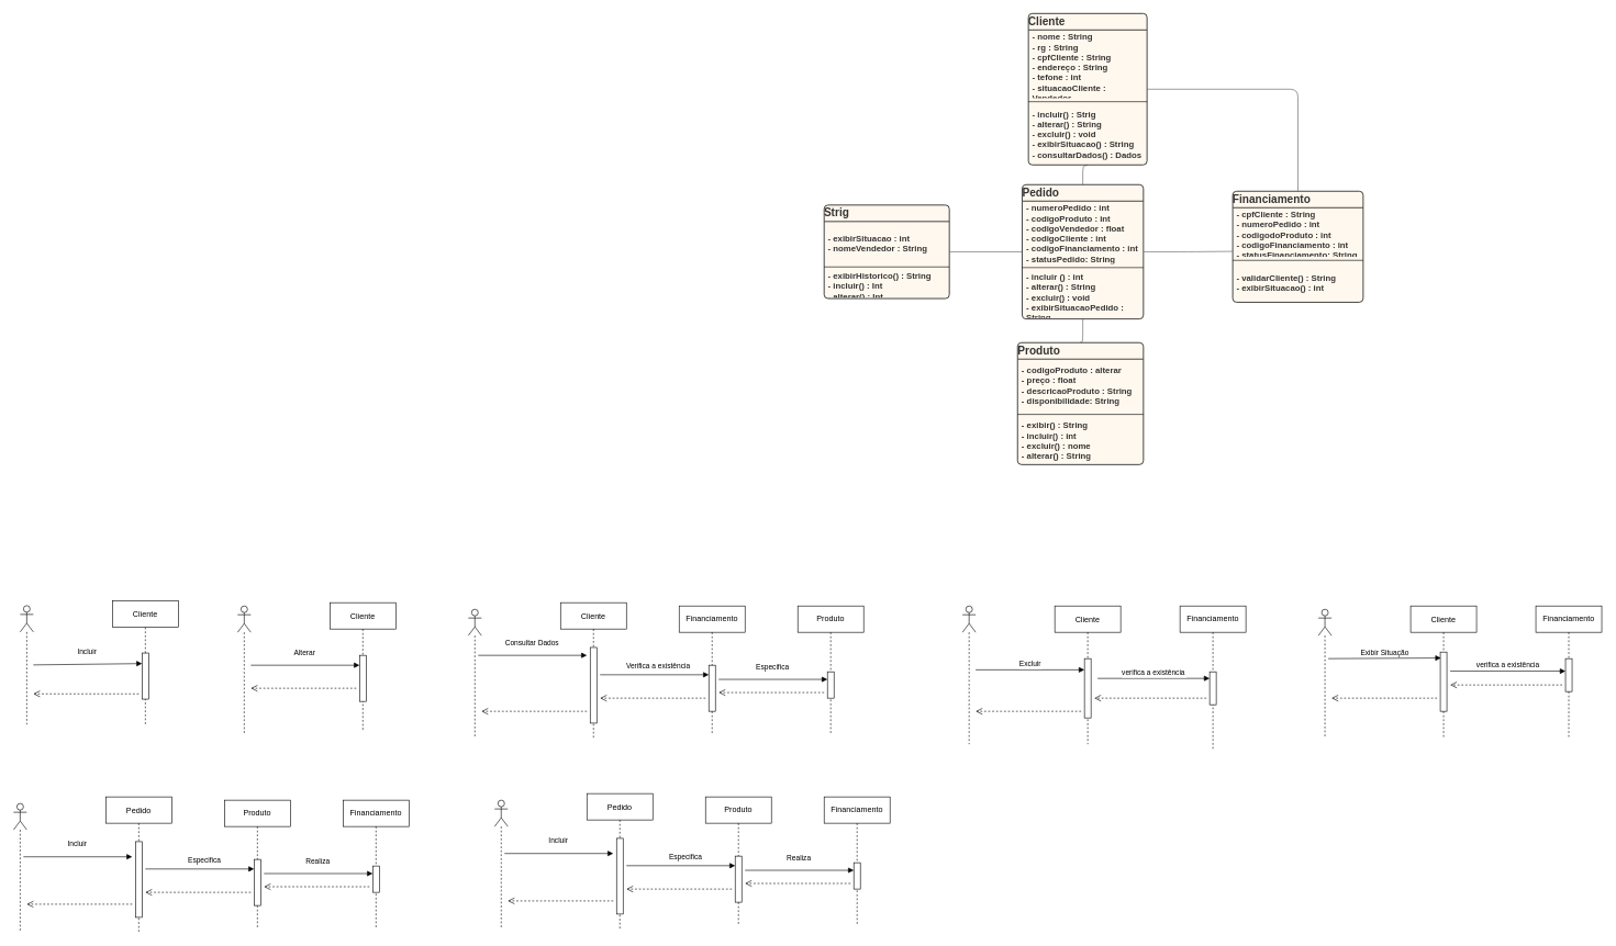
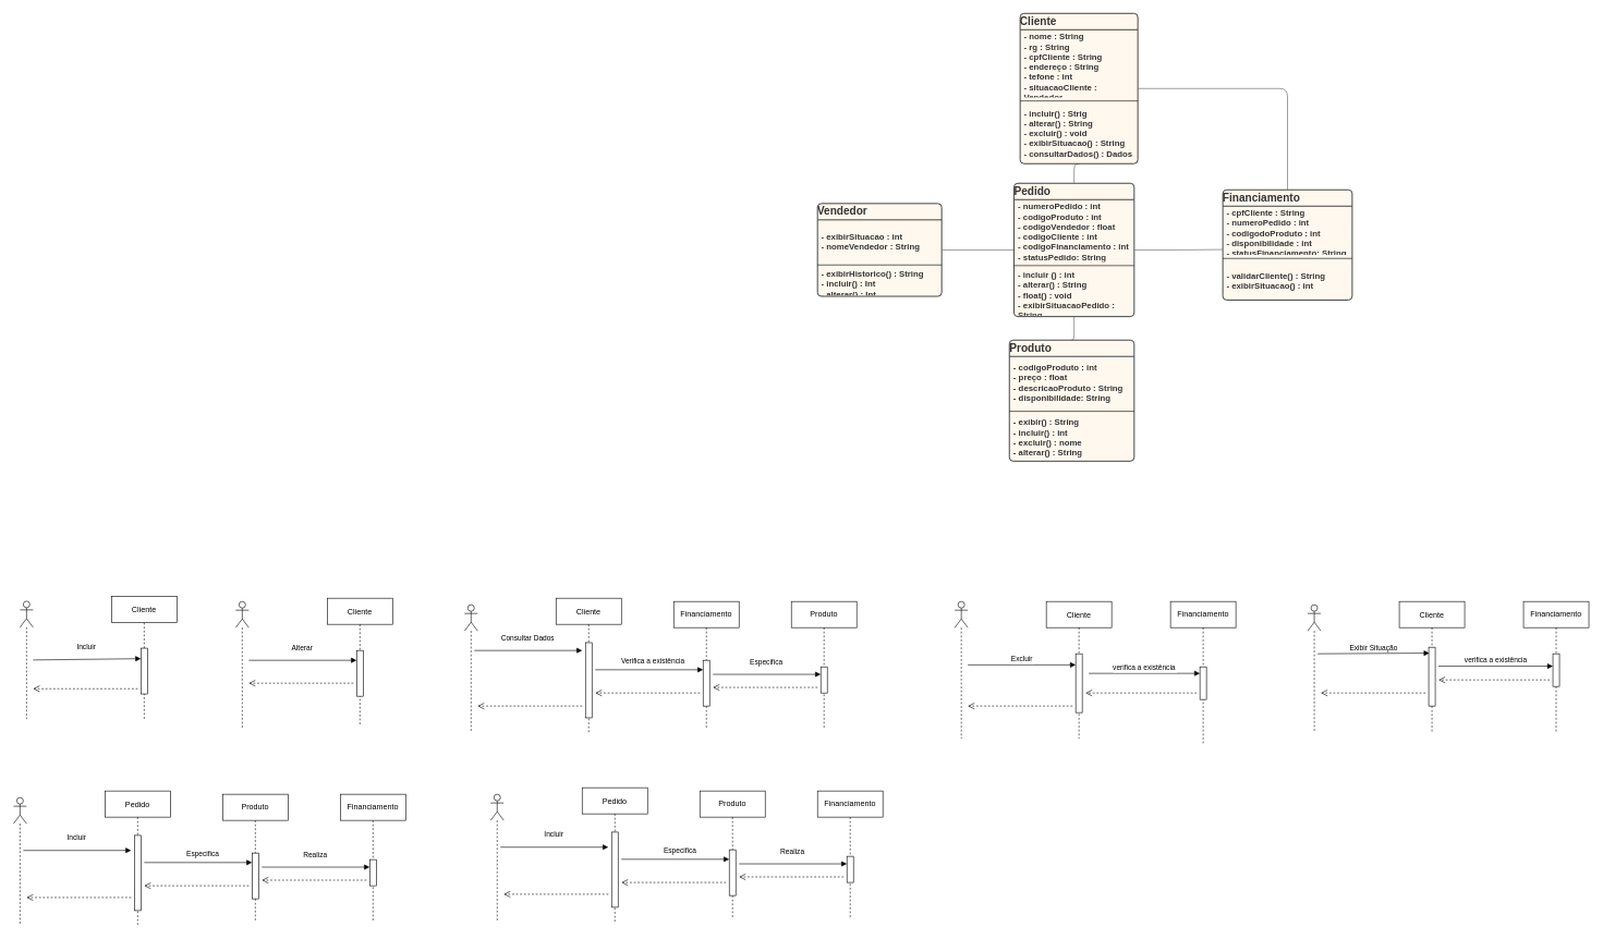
- <mxCell id="29" value="Strig" style="html=1;overflow=block;blockSpacing=1;whiteSpace=wrap;swimlane;childLayout=stackLayout;horizontal=1;horizontalStack=0;resizeParent=1;resizeParentMax=0;resizeLast=0;collapsible=0;fontStyle=0;marginBottom=0;swimlaneFillColor=#ffdba9;startSize=25;whiteSpace=wrap;fontSize=16.8;fontColor=#333333;fontStyle=1;align=center;whiteSpace=wrap;align=left;spacing=0;strokeColor=#333333;strokeOpacity=100;fillOpacity=20;rounded=1;absoluteArcSize=1;arcSize=12;fillColor=#ffdba9;strokeWidth=1.5;" parent="1" vertex="1"><mxGeometry x="1250" y="311" width="190" height="142" as="geometry" /></mxCell>
+ <mxCell id="29" value="Vendedor" style="html=1;overflow=block;blockSpacing=1;whiteSpace=wrap;swimlane;childLayout=stackLayout;horizontal=1;horizontalStack=0;resizeParent=1;resizeParentMax=0;resizeLast=0;collapsible=0;fontStyle=0;marginBottom=0;swimlaneFillColor=#ffdba9;startSize=25;whiteSpace=wrap;fontSize=16.8;fontColor=#333333;fontStyle=1;align=center;whiteSpace=wrap;align=left;spacing=0;strokeColor=#333333;strokeOpacity=100;fillOpacity=20;rounded=1;absoluteArcSize=1;arcSize=12;fillColor=#ffdba9;strokeWidth=1.5;" parent="1" vertex="1"><mxGeometry x="1250" y="311" width="190" height="142" as="geometry" /></mxCell>
- <mxCell id="34" value="- cpfCliente : String&#10;- numeroPedido : int&#10;- codigodoProduto :  int&#10;- codigoFinanciamento : int&#10;- statusFinanciamento: String" style="part=1;html=1;whiteSpace=wrap;resizeHeight=0;strokeColor=none;fillColor=none;align=left;verticalAlign=middle;spacingLeft=4;spacingRight=4;overflow=hidden;rotatable=0;points=[[0,0.5],[1,0.5]];portConstraint=eastwest;swimlaneFillColor=#ffdba9;strokeOpacity=100;fillOpacity=20;whiteSpace=wrap;fontSize=13;fontColor=#333333;fontStyle=1;" parent="33" vertex="1"><mxGeometry y="25" width="198" height="76" as="geometry" /></mxCell>
+ <mxCell id="34" value="- cpfCliente : String&#10;- numeroPedido : int&#10;- codigodoProduto :  int&#10;- disponibilidade : int&#10;- statusFinanciamento: String" style="part=1;html=1;whiteSpace=wrap;resizeHeight=0;strokeColor=none;fillColor=none;align=left;verticalAlign=middle;spacingLeft=4;spacingRight=4;overflow=hidden;rotatable=0;points=[[0,0.5],[1,0.5]];portConstraint=eastwest;swimlaneFillColor=#ffdba9;strokeOpacity=100;fillOpacity=20;whiteSpace=wrap;fontSize=13;fontColor=#333333;fontStyle=1;" parent="33" vertex="1"><mxGeometry y="25" width="198" height="76" as="geometry" /></mxCell>
- <mxCell id="52" value="- incluir () : int&#10;- alterar() :  String&#10;- excluir() :  void&#10;- exibirSituacaoPedido :  String" style="part=1;html=1;whiteSpace=wrap;resizeHeight=0;strokeColor=none;fillColor=none;align=left;verticalAlign=middle;spacingLeft=4;spacingRight=4;overflow=hidden;rotatable=0;points=[[0,0.5],[1,0.5]];portConstraint=eastwest;swimlaneFillColor=#ffdba9;strokeOpacity=100;fillOpacity=20;whiteSpace=wrap;fontSize=13;fontColor=#333333;fontStyle=1;" parent="49" vertex="1"><mxGeometry y="130" width="184" height="74" as="geometry" /></mxCell>
+ <mxCell id="52" value="- incluir () : int&#10;- alterar() :  String&#10;- float() :  void&#10;- exibirSituacaoPedido :  String" style="part=1;html=1;whiteSpace=wrap;resizeHeight=0;strokeColor=none;fillColor=none;align=left;verticalAlign=middle;spacingLeft=4;spacingRight=4;overflow=hidden;rotatable=0;points=[[0,0.5],[1,0.5]];portConstraint=eastwest;swimlaneFillColor=#ffdba9;strokeOpacity=100;fillOpacity=20;whiteSpace=wrap;fontSize=13;fontColor=#333333;fontStyle=1;" parent="49" vertex="1"><mxGeometry y="130" width="184" height="74" as="geometry" /></mxCell>
- <mxCell id="42" value="- codigoProduto :  alterar&#10;- preço :  float&#10;- descricaoProduto : String&#10;- disponibilidade: String" style="part=1;html=1;whiteSpace=wrap;resizeHeight=0;strokeColor=none;fillColor=none;align=left;verticalAlign=middle;spacingLeft=4;spacingRight=4;overflow=hidden;rotatable=0;points=[[0,0.5],[1,0.5]];portConstraint=eastwest;swimlaneFillColor=#ffdba9;strokeOpacity=100;fillOpacity=20;whiteSpace=wrap;fontSize=13;fontColor=#333333;fontStyle=1;" parent="41" vertex="1"><mxGeometry y="25" width="191" height="80" as="geometry" /></mxCell>
+ <mxCell id="42" value="- codigoProduto :  int&#10;- preço :  float&#10;- descricaoProduto : String&#10;- disponibilidade: String" style="part=1;html=1;whiteSpace=wrap;resizeHeight=0;strokeColor=none;fillColor=none;align=left;verticalAlign=middle;spacingLeft=4;spacingRight=4;overflow=hidden;rotatable=0;points=[[0,0.5],[1,0.5]];portConstraint=eastwest;swimlaneFillColor=#ffdba9;strokeOpacity=100;fillOpacity=20;whiteSpace=wrap;fontSize=13;fontColor=#333333;fontStyle=1;" parent="41" vertex="1"><mxGeometry y="25" width="191" height="80" as="geometry" /></mxCell>
